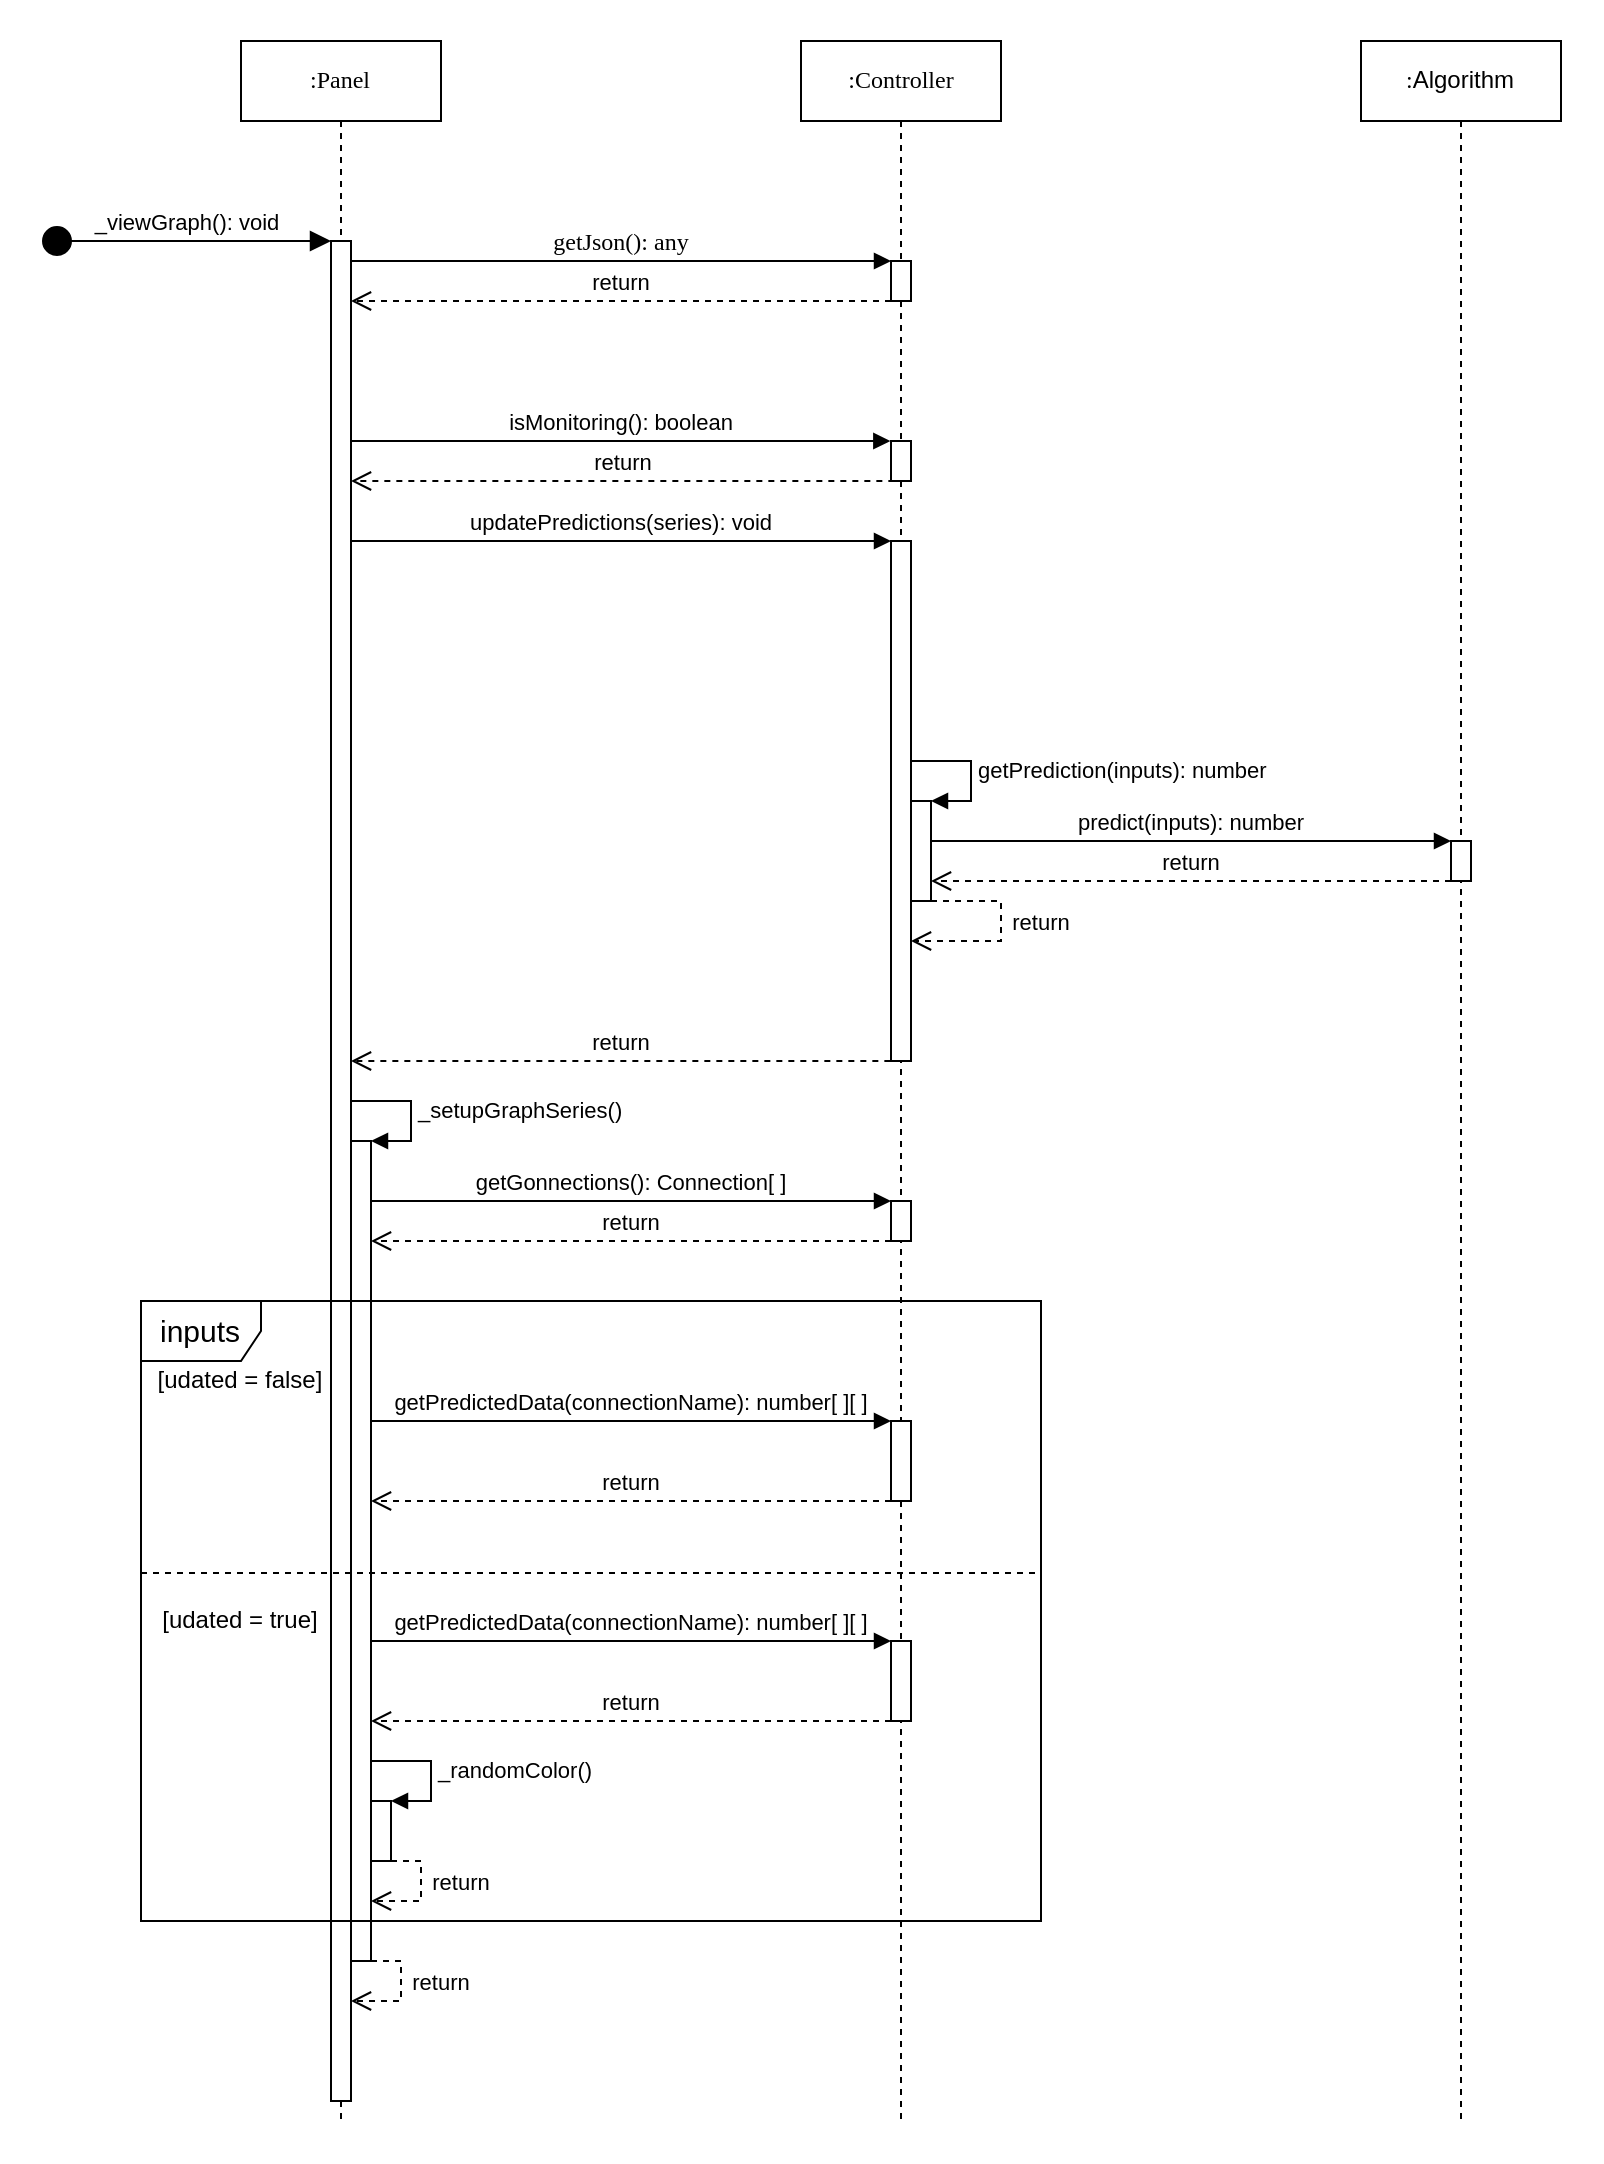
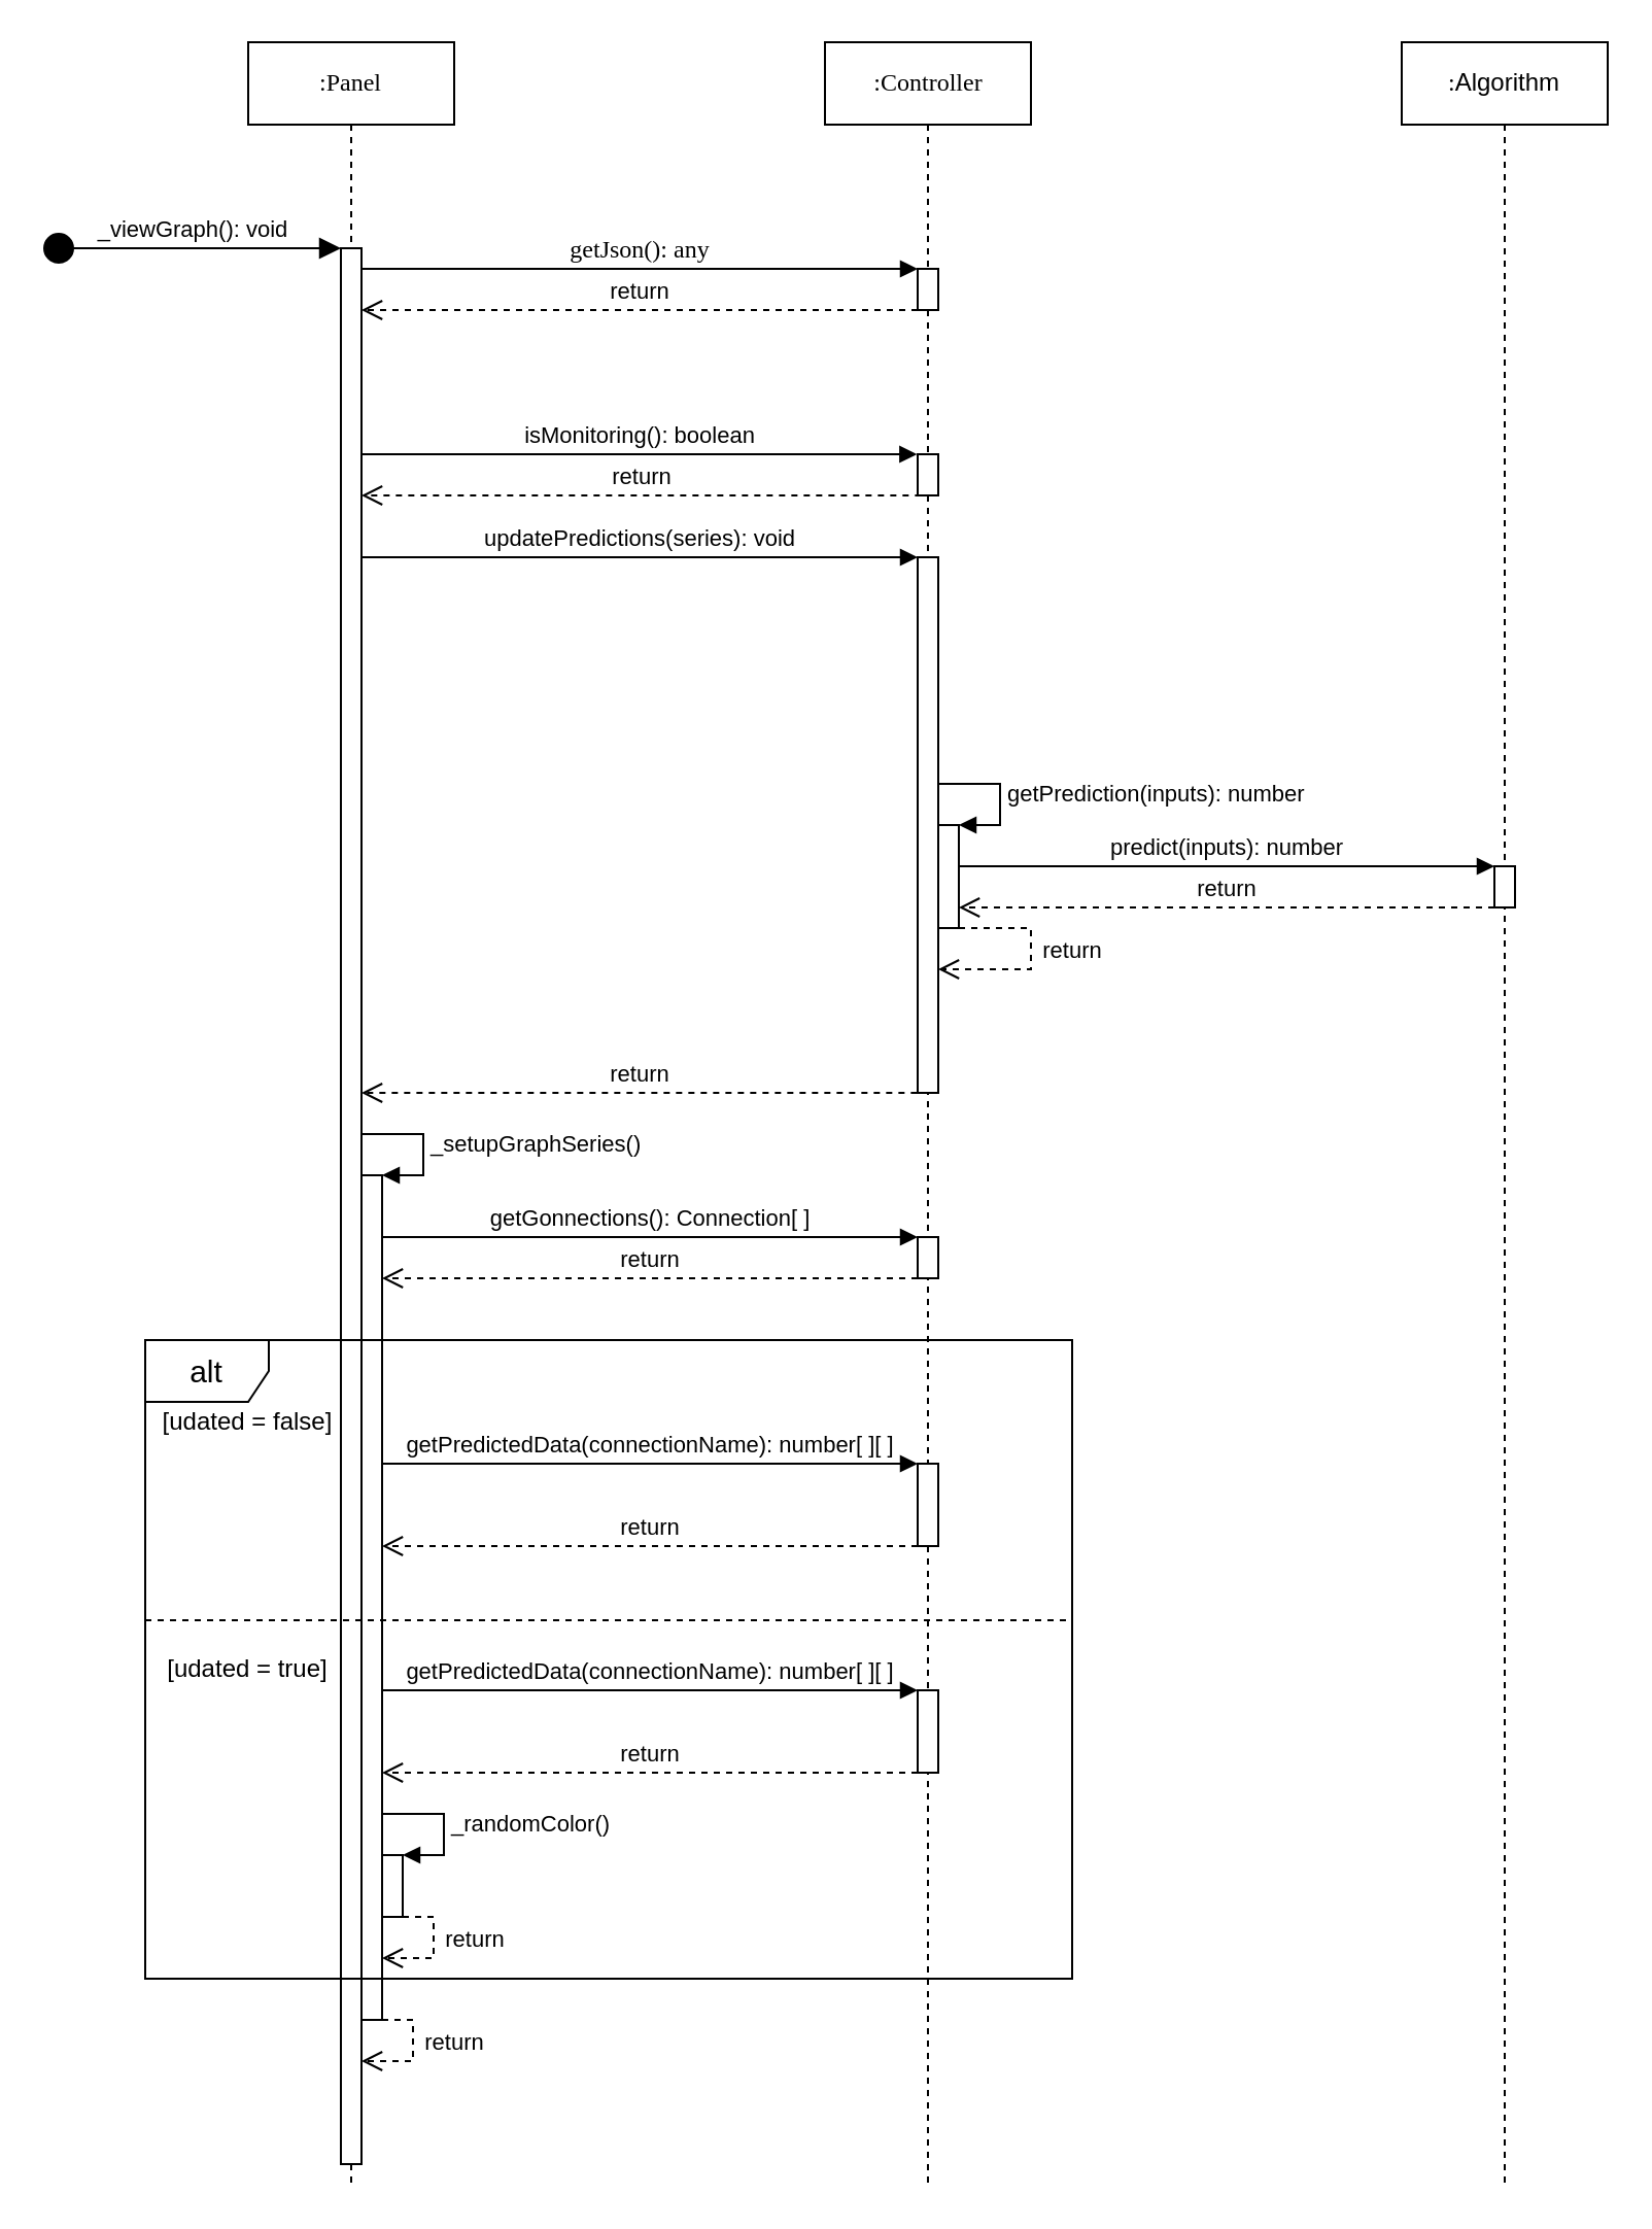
- <mxCell id="40" value="&lt;font style=&quot;font-size: 15px&quot;&gt;inputs&lt;/font&gt;" style="shape=umlFrame;whiteSpace=wrap;html=1;rounded=0;" vertex="1" parent="1"><mxGeometry y="650" width="450" height="310" as="geometry" x="70" /></mxCell>
+ <mxCell id="40" value="&lt;font style=&quot;font-size: 15px&quot;&gt;alt&lt;/font&gt;" style="shape=umlFrame;whiteSpace=wrap;html=1;rounded=0;" vertex="1" parent="1"><mxGeometry y="650" width="450" height="310" as="geometry" x="70" /></mxCell>
